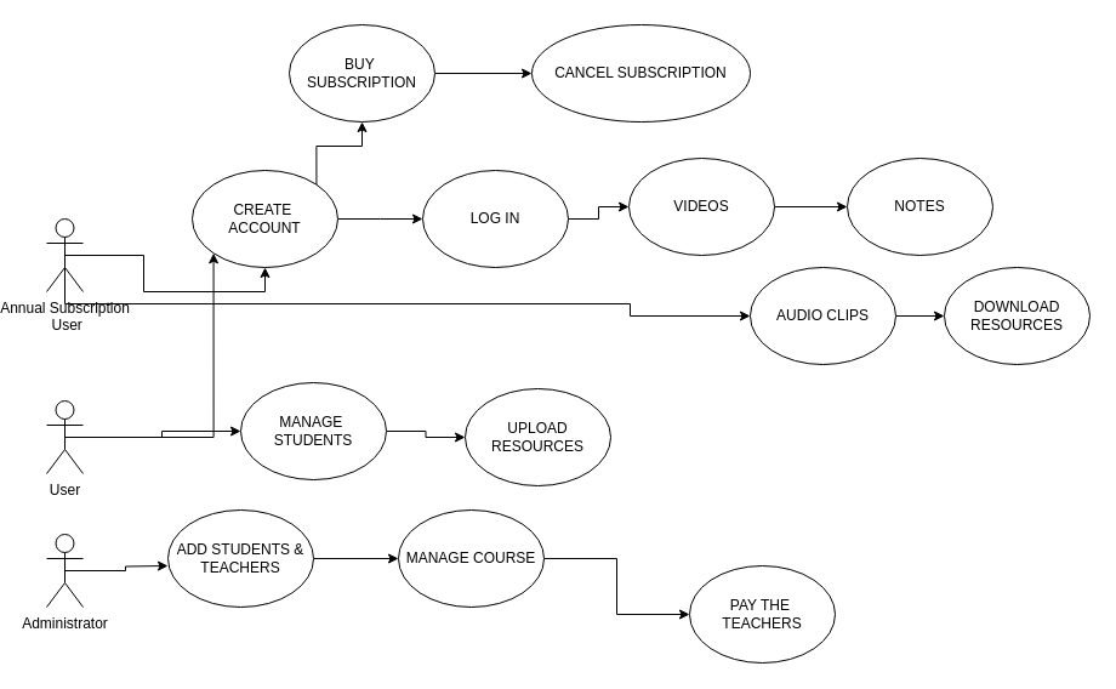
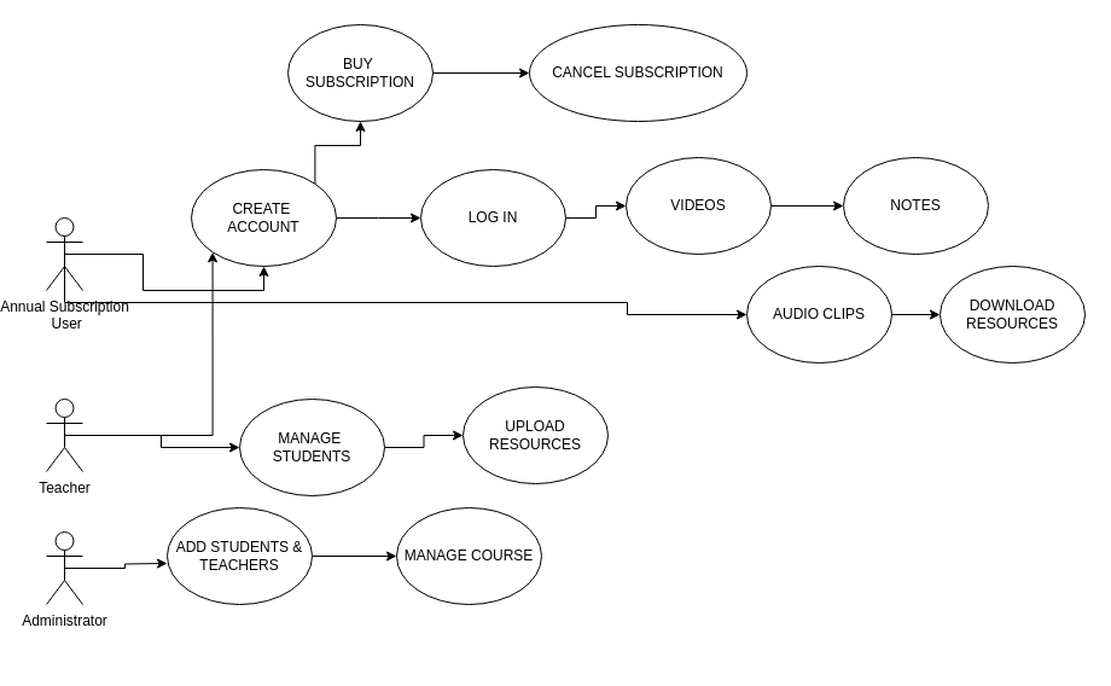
- <mxCell id="28" value="MANAGE&amp;nbsp;&lt;div&gt;STUDENTS&lt;/div&gt;" style="ellipse;whiteSpace=wrap;html=1;" vertex="1" parent="1"><mxGeometry x="180" y="315" width="120" height="80" as="geometry" /></mxCell>
+ <mxCell id="28" value="MANAGE&amp;nbsp;&lt;div&gt;STUDENTS&lt;/div&gt;" style="ellipse;whiteSpace=wrap;html=1;" vertex="1" parent="1"><mxGeometry x="180" y="330" width="120" height="80" as="geometry" /></mxCell>
- <mxCell id="25" value="&lt;div&gt;User&lt;/div&gt;" style="shape=umlActor;verticalLabelPosition=bottom;verticalAlign=top;html=1;outlineConnect=0;" vertex="1" parent="1"><mxGeometry x="20" y="330" width="30" height="60" as="geometry" /></mxCell>
+ <mxCell id="25" value="&lt;div&gt;Teacher&lt;/div&gt;" style="shape=umlActor;verticalLabelPosition=bottom;verticalAlign=top;html=1;outlineConnect=0;" vertex="1" parent="1"><mxGeometry x="20" y="330" width="30" height="60" as="geometry" /></mxCell>
- <mxCell id="20" value="" style="edgeStyle=orthogonalEdgeStyle;rounded=0;orthogonalLoop=1;jettySize=auto;html=1;" edge="1" parent="1" source="21" target="22"><mxGeometry relative="1" as="geometry" /></mxCell>
- <mxCell id="22" value="PAY THE&amp;nbsp;&lt;div&gt;TEACHERS&lt;/div&gt;" style="ellipse;whiteSpace=wrap;html=1;" vertex="1" parent="1"><mxGeometry x="550" y="466" width="120" height="80" as="geometry" /></mxCell>
